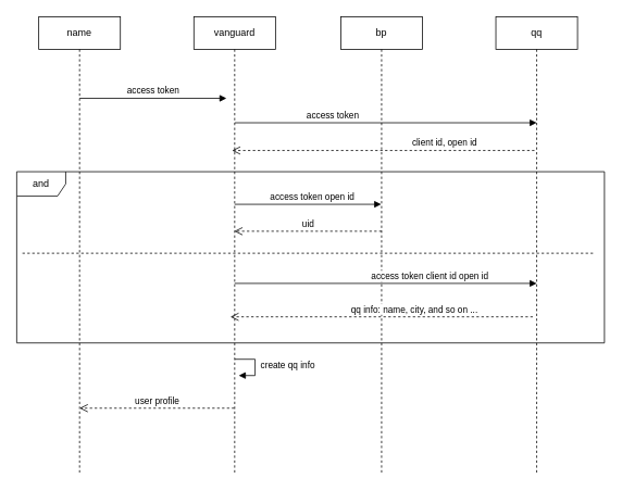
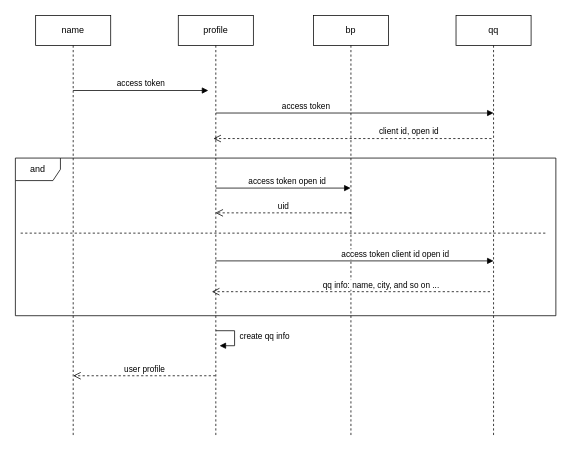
- <mxCell id="7" value="vanguard" style="shape=umlLifeline;perimeter=lifelinePerimeter;whiteSpace=wrap;html=1;container=1;collapsible=0;recursiveResize=0;outlineConnect=0;" vertex="1" parent="1"><mxGeometry x="237" y="20" width="100" height="560" as="geometry" /></mxCell>
+ <mxCell id="7" value="profile" style="shape=umlLifeline;perimeter=lifelinePerimeter;whiteSpace=wrap;html=1;container=1;collapsible=0;recursiveResize=0;outlineConnect=0;" vertex="1" parent="1"><mxGeometry x="237" y="20" width="100" height="560" as="geometry" /></mxCell>
